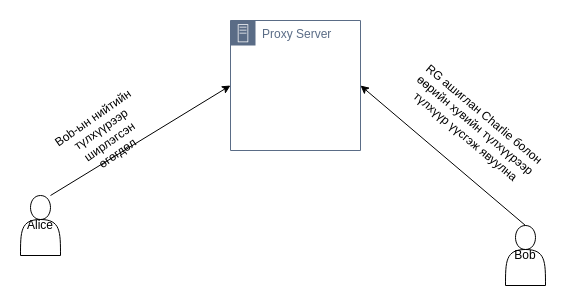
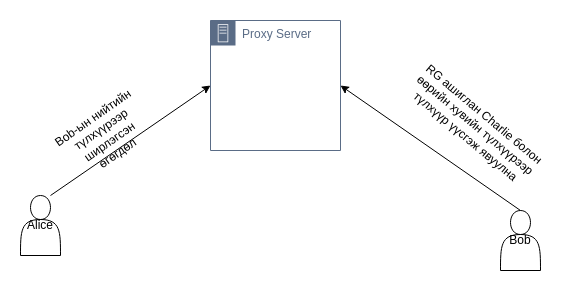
- <mxCell id="2" value="Proxy Server" style="points=[[0,0],[0.25,0],[0.5,0],[0.75,0],[1,0],[1,0.25],[1,0.5],[1,0.75],[1,1],[0.75,1],[0.5,1],[0.25,1],[0,1],[0,0.75],[0,0.5],[0,0.25]];outlineConnect=0;gradientColor=none;html=1;whiteSpace=wrap;fontSize=12;fontStyle=0;container=1;pointerEvents=0;collapsible=0;recursiveResize=0;shape=mxgraph.aws4.group;grIcon=mxgraph.aws4.group_on_premise;strokeColor=#5A6C86;fillColor=none;verticalAlign=top;align=left;spacingLeft=30;fontColor=#5A6C86;dashed=0;" vertex="1" parent="1"><mxGeometry x="230" y="20" width="130" height="130" as="geometry" /></mxCell>
+ <mxCell id="2" value="Proxy Server" style="points=[[0,0],[0.25,0],[0.5,0],[0.75,0],[1,0],[1,0.25],[1,0.5],[1,0.75],[1,1],[0.75,1],[0.5,1],[0.25,1],[0,1],[0,0.75],[0,0.5],[0,0.25]];outlineConnect=0;gradientColor=none;html=1;whiteSpace=wrap;fontSize=12;fontStyle=0;container=1;pointerEvents=0;collapsible=0;recursiveResize=0;shape=mxgraph.aws4.group;grIcon=mxgraph.aws4.group_on_premise;strokeColor=#5A6C86;fillColor=none;verticalAlign=top;align=left;spacingLeft=30;fontColor=#5A6C86;dashed=0;" vertex="1" parent="1"><mxGeometry x="210" y="20" width="130" height="130" as="geometry" /></mxCell>
- <mxCell id="4" value="Bob" style="shape=actor;whiteSpace=wrap;html=1;" vertex="1" parent="1"><mxGeometry x="505" y="225" width="40" height="60" as="geometry" /></mxCell>
+ <mxCell id="4" value="Bob" style="shape=actor;whiteSpace=wrap;html=1;" vertex="1" parent="1"><mxGeometry x="500" y="210" width="40" height="60" as="geometry" /></mxCell>
